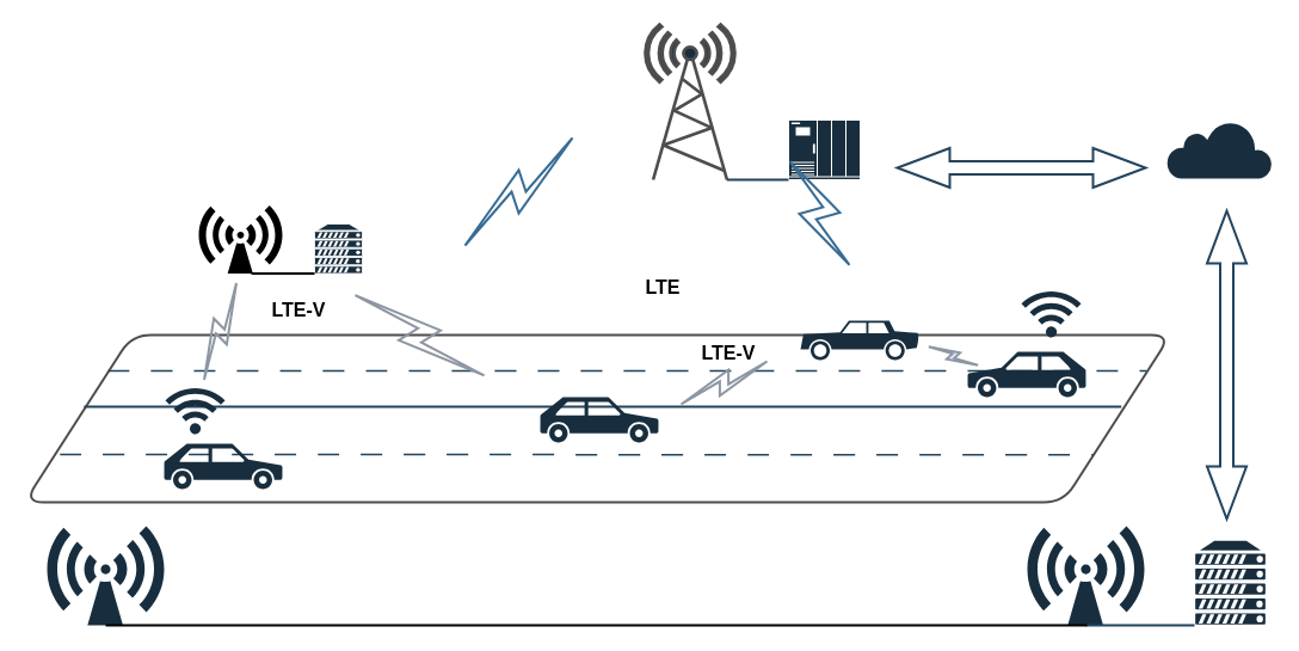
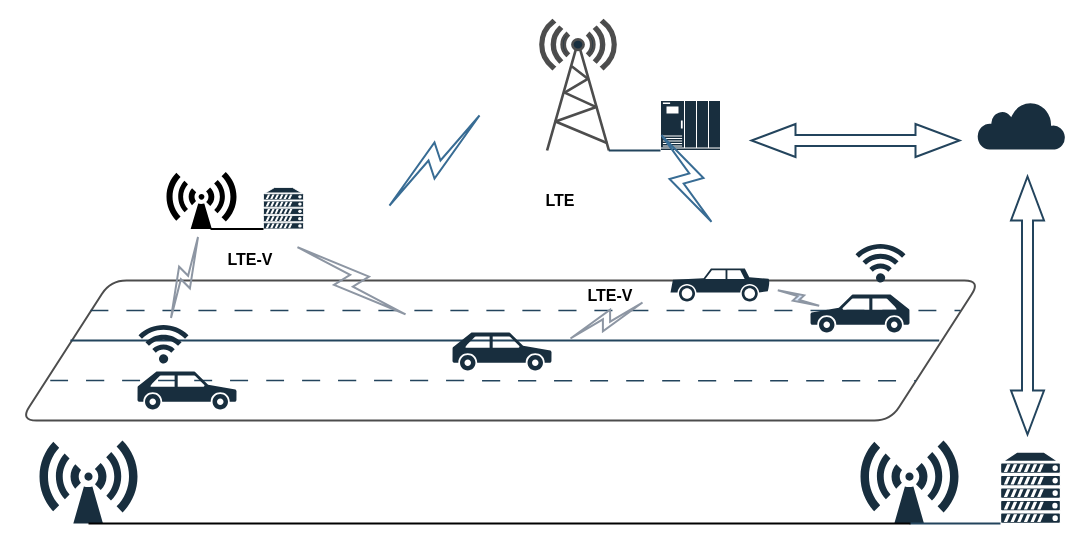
- <mxCell id="30" value="&lt;span style=&quot;font-size: 16px;&quot;&gt;LTE&lt;/span&gt;" style="text;strokeColor=none;fillColor=none;html=1;align=center;verticalAlign=middle;whiteSpace=wrap;rounded=0;fontStyle=1;fontSize=16;" parent="1" vertex="1"><mxGeometry x="525" y="220" width="60" height="40" as="geometry" /></mxCell>
+ <mxCell id="30" value="&lt;span style=&quot;font-size: 16px;&quot;&gt;LTE&lt;/span&gt;" style="text;strokeColor=none;fillColor=none;html=1;align=center;verticalAlign=middle;whiteSpace=wrap;rounded=0;fontStyle=1;fontSize=16;" parent="1" vertex="1"><mxGeometry x="530" y="180" width="60" height="40" as="geometry" /></mxCell>
